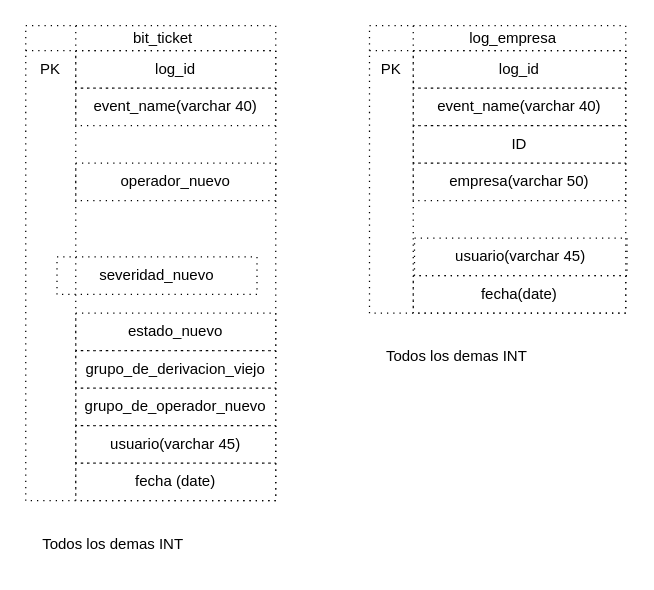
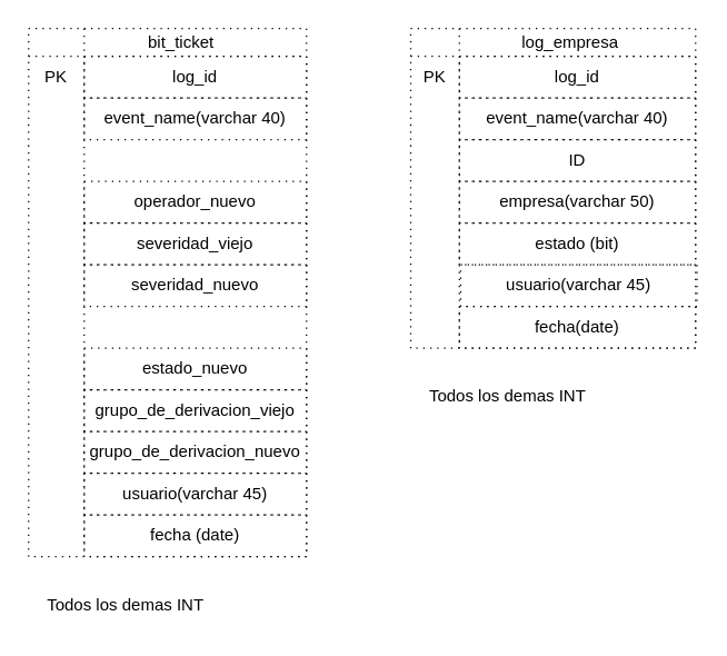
+ <mxCell id="9" value="severidad_viejo" style="text;html=1;strokeColor=default;fillColor=none;align=center;verticalAlign=middle;whiteSpace=wrap;rounded=0;dashed=1;dashPattern=1 4;" vertex="1" parent="1"><mxGeometry x="60" y="160" width="160" height="30" as="geometry" /></mxCell>
+ <mxCell id="17" value="estado (bit)" style="text;html=1;strokeColor=default;fillColor=none;align=center;verticalAlign=middle;whiteSpace=wrap;rounded=0;dashed=1;dashPattern=1 4;" vertex="1" parent="1"><mxGeometry x="330" y="160" width="170" height="30" as="geometry" /></mxCell>
- <mxCell id="10" value="severidad_nuevo" style="text;html=1;strokeColor=default;fillColor=none;align=center;verticalAlign=middle;whiteSpace=wrap;rounded=0;dashed=1;dashPattern=1 4;" vertex="1" parent="1"><mxGeometry x="45" y="205" width="160" height="30" as="geometry" /></mxCell>
+ <mxCell id="10" value="severidad_nuevo" style="text;html=1;strokeColor=default;fillColor=none;align=center;verticalAlign=middle;whiteSpace=wrap;rounded=0;dashed=1;dashPattern=1 4;" vertex="1" parent="1"><mxGeometry x="60" y="190" width="160" height="30" as="geometry" /></mxCell>
- <mxCell id="22" value="grupo_de_operador_nuevo" style="text;html=1;strokeColor=default;fillColor=none;align=center;verticalAlign=middle;whiteSpace=wrap;rounded=0;dashed=1;dashPattern=1 4;" vertex="1" parent="1"><mxGeometry x="60" y="310" width="160" height="30" as="geometry" /></mxCell>
+ <mxCell id="22" value="grupo_de_derivacion_nuevo" style="text;html=1;strokeColor=default;fillColor=none;align=center;verticalAlign=middle;whiteSpace=wrap;rounded=0;dashed=1;dashPattern=1 4;" vertex="1" parent="1"><mxGeometry x="60" y="310" width="160" height="30" as="geometry" /></mxCell>
